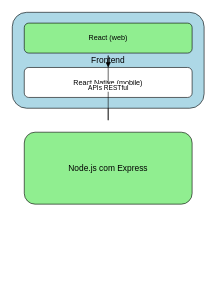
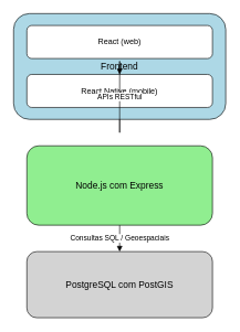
- <mxCell id="3" value="React (web)" style="rounded=1;whiteSpace=wrap;html=1;align=center;verticalAlign=middle;fillColor=#90ee90;strokeColor=#000000;fontSize=12;" vertex="1" parent="2"><mxGeometry x="20" y="18" width="280" height="50" as="geometry" /></mxCell>
+ <mxCell id="3" value="React (web)" style="rounded=1;whiteSpace=wrap;html=1;align=center;verticalAlign=middle;fillColor=#FFFFFF;strokeColor=#000000;fontSize=12;" vertex="1" parent="2"><mxGeometry x="20" y="18" width="280" height="50" as="geometry" /></mxCell>
+ <mxCell id="8" value="Consultas SQL / Geoespaciais" style="edgeStyle=orthogonalEdgeStyle;rounded=0;orthogonalLoop=1;jettySize=auto;html=1;endArrow=block;" edge="1" parent="1" source="5" target="6"><mxGeometry relative="1" as="geometry"><mxPoint x="180" y="340" as="targetPoint" /></mxGeometry></mxCell>
+ <mxCell id="6" value="PostgreSQL com PostGIS" style="rounded=1;whiteSpace=wrap;html=1;align=center;verticalAlign=middle;fillColor=#D3D3D3;strokeColor=#000000;fontSize=14;" vertex="1" parent="1"><mxGeometry x="40" y="380" width="280" height="100" as="geometry" /></mxCell>
